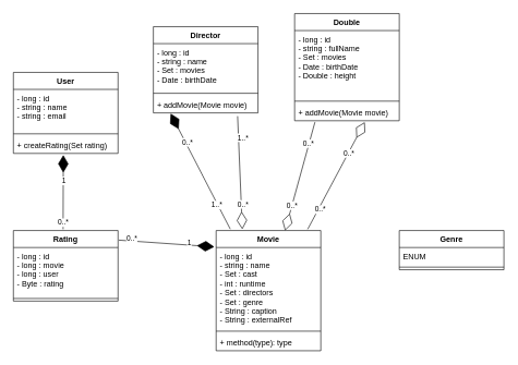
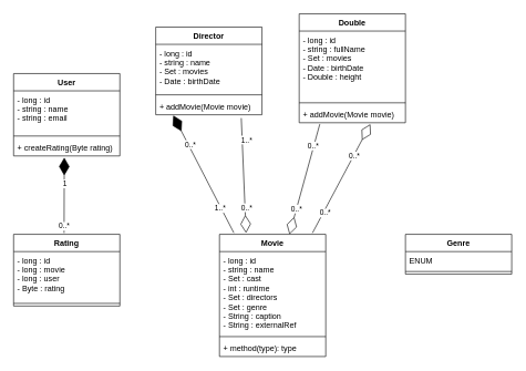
- <mxCell id="22" value="+ createRating(Set rating)" style="text;strokeColor=none;fillColor=none;align=left;verticalAlign=top;spacingLeft=4;spacingRight=4;overflow=hidden;rotatable=0;points=[[0,0.5],[1,0.5]];portConstraint=eastwest;" parent="19" vertex="1"><mxGeometry y="98" width="160" height="26" as="geometry" /></mxCell>
+ <mxCell id="22" value="+ createRating(Byte rating)" style="text;strokeColor=none;fillColor=none;align=left;verticalAlign=top;spacingLeft=4;spacingRight=4;overflow=hidden;rotatable=0;points=[[0,0.5],[1,0.5]];portConstraint=eastwest;" parent="19" vertex="1"><mxGeometry y="98" width="160" height="26" as="geometry" /></mxCell>
- <mxCell id="12" value="" style="endArrow=diamondThin;endFill=1;endSize=24;html=1;exitX=1.007;exitY=0.136;exitDx=0;exitDy=0;exitPerimeter=0;entryX=-0.017;entryY=0.136;entryDx=0;entryDy=0;entryPerimeter=0;" parent="1" source="9" target="2" edge="1"><mxGeometry width="160" relative="1" as="geometry"><mxPoint x="190" y="320" as="sourcePoint" /><mxPoint x="350" y="320" as="targetPoint" /></mxGeometry></mxCell>
- <mxCell id="13" value="1" style="edgeLabel;html=1;align=center;verticalAlign=middle;resizable=0;points=[];" parent="12" vertex="1" connectable="0"><mxGeometry x="0.471" y="-1" relative="1" as="geometry"><mxPoint y="-4.7" as="offset" /></mxGeometry></mxCell>
- <mxCell id="14" value="0..*" style="edgeLabel;html=1;align=center;verticalAlign=middle;resizable=0;points=[];" parent="12" vertex="1" connectable="0"><mxGeometry x="-0.774" y="1" relative="1" as="geometry"><mxPoint x="2.33" y="-2.7" as="offset" /></mxGeometry></mxCell>
